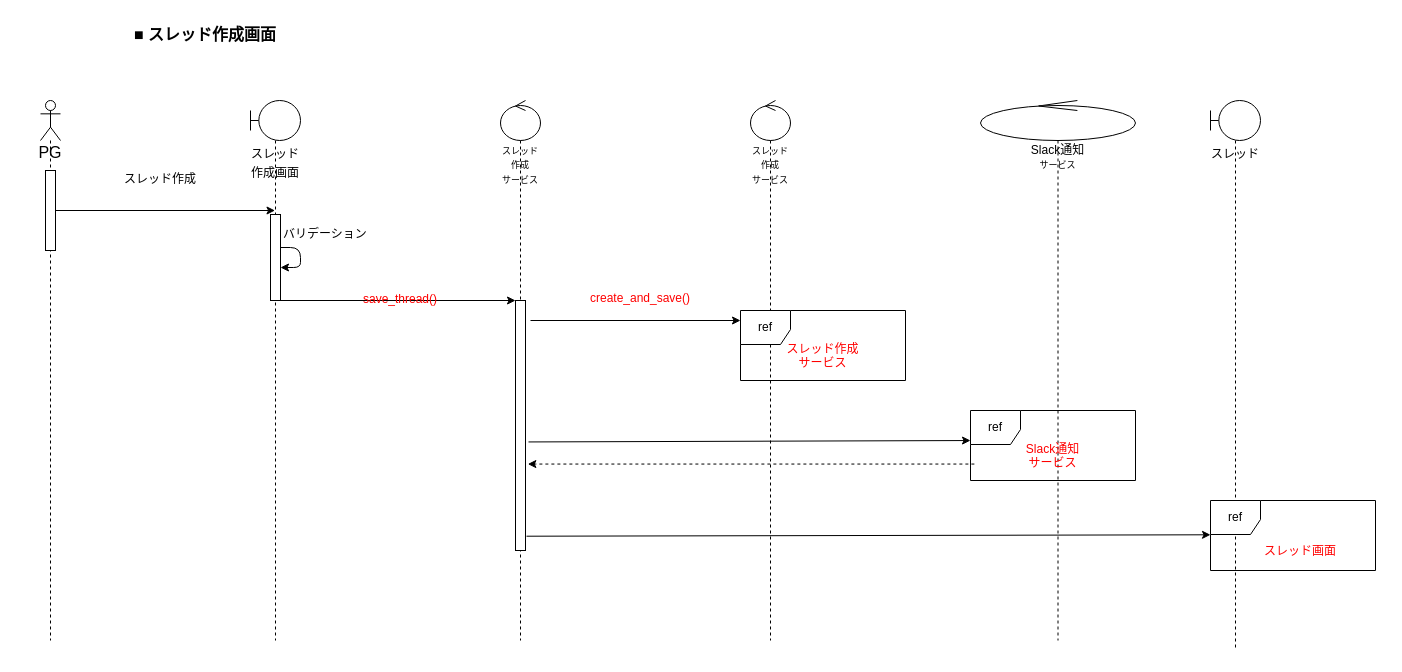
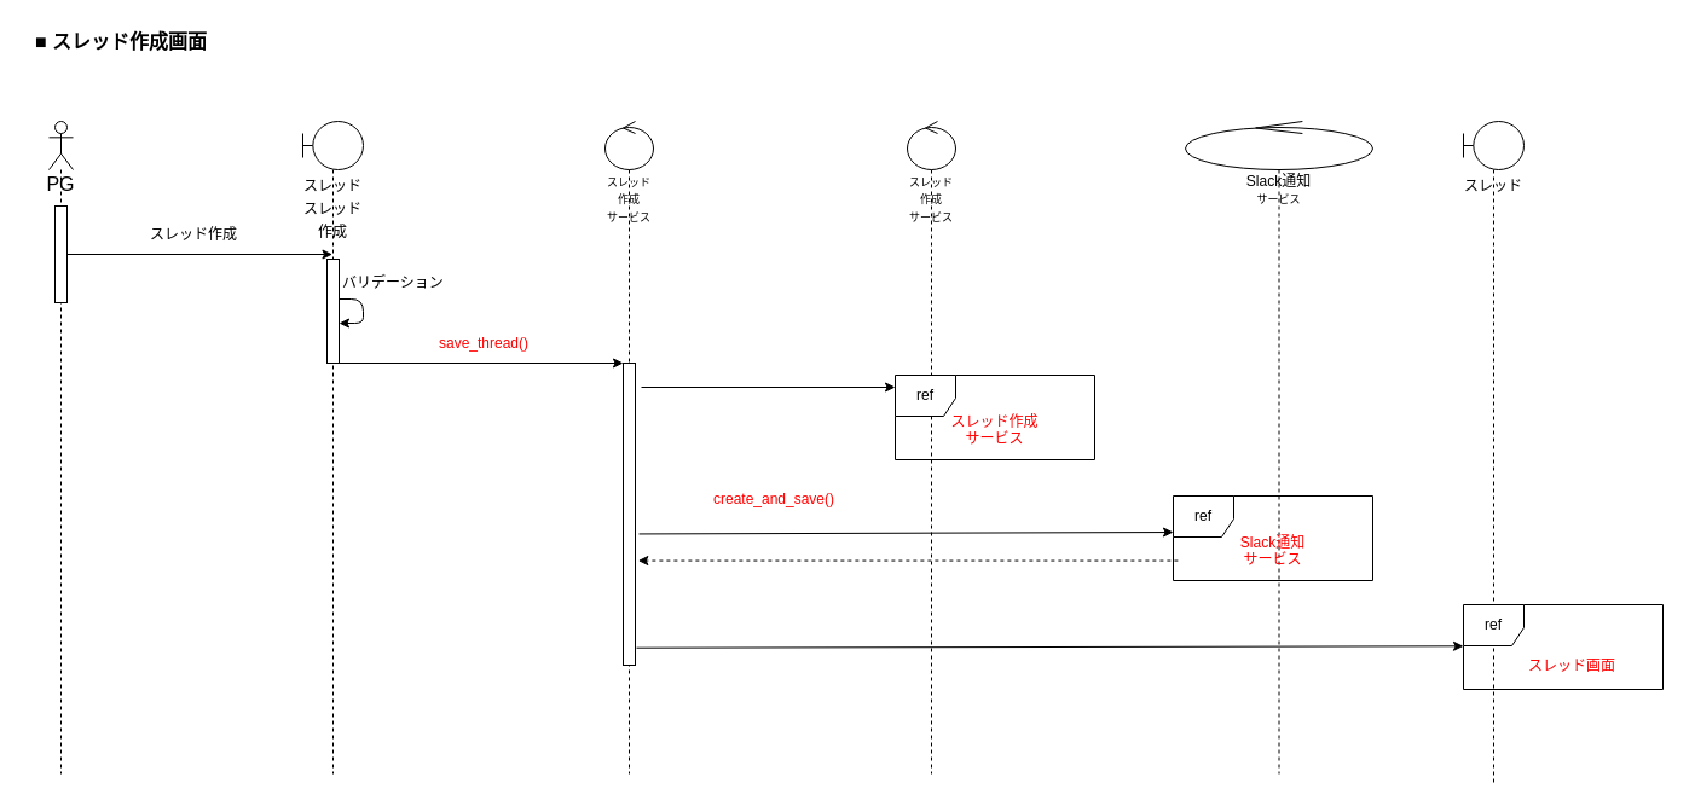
- <mxCell id="2" value="■ スレッド作成画面" style="text;align=center;fontStyle=1;verticalAlign=middle;spacingLeft=3;spacingRight=3;strokeColor=none;rotatable=0;points=[[0,0.5],[1,0.5]];portConstraint=eastwest;fontSize=16;" vertex="1" parent="1"><mxGeometry x="125" y="20" width="160" height="26" as="geometry" /></mxCell>
+ <mxCell id="2" value="■ スレッド作成画面" style="text;align=center;fontStyle=1;verticalAlign=middle;spacingLeft=3;spacingRight=3;strokeColor=none;rotatable=0;points=[[0,0.5],[1,0.5]];portConstraint=eastwest;fontSize=16;" vertex="1" parent="1"><mxGeometry x="20" y="20" width="160" height="26" as="geometry" /></mxCell>
- <mxCell id="16" value="スレッド作成" style="text;align=center;fontStyle=0;verticalAlign=middle;spacingLeft=3;spacingRight=3;strokeColor=none;rotatable=0;points=[[0,0.5],[1,0.5]];portConstraint=eastwest;fontSize=12;" vertex="1" parent="1"><mxGeometry x="80" y="165" width="160" height="26" as="geometry" /></mxCell>
+ <mxCell id="16" value="スレッド作成" style="text;align=center;fontStyle=0;verticalAlign=middle;spacingLeft=3;spacingRight=3;strokeColor=none;rotatable=0;points=[[0,0.5],[1,0.5]];portConstraint=eastwest;fontSize=12;" vertex="1" parent="1"><mxGeometry x="80" y="180" width="160" height="26" as="geometry" /></mxCell>
- <mxCell id="5" value="&lt;font style=&quot;font-size: 12px;&quot;&gt;スレッド&lt;br&gt;作成画面&lt;/font&gt;" style="shape=umlLifeline;participant=umlBoundary;perimeter=lifelinePerimeter;whiteSpace=wrap;html=1;container=1;collapsible=0;recursiveResize=0;verticalAlign=top;spacingTop=36;outlineConnect=0;fontSize=16;" vertex="1" parent="1"><mxGeometry x="250" y="100" width="50" height="540" as="geometry" /></mxCell>
+ <mxCell id="5" value="&lt;font style=&quot;font-size: 12px;&quot;&gt;スレッド&lt;br&gt;スレッド作成&lt;/font&gt;" style="shape=umlLifeline;participant=umlBoundary;perimeter=lifelinePerimeter;whiteSpace=wrap;html=1;container=1;collapsible=0;recursiveResize=0;verticalAlign=top;spacingTop=36;outlineConnect=0;fontSize=16;" vertex="1" parent="1"><mxGeometry x="250" y="100" width="50" height="540" as="geometry" /></mxCell>
- <mxCell id="21" value="create_and_save()" style="text;align=center;fontStyle=0;verticalAlign=middle;spacingLeft=3;spacingRight=3;strokeColor=none;rotatable=0;points=[[0,0.5],[1,0.5]];portConstraint=eastwest;fontSize=12;fontColor=#FF0000;" vertex="1" parent="1"><mxGeometry x="560" y="284" width="160" height="26" as="geometry" /></mxCell>
+ <mxCell id="21" value="create_and_save()" style="text;align=center;fontStyle=0;verticalAlign=middle;spacingLeft=3;spacingRight=3;strokeColor=none;rotatable=0;points=[[0,0.5],[1,0.5]];portConstraint=eastwest;fontSize=12;fontColor=#FF0000;" vertex="1" parent="1"><mxGeometry x="560" y="399" width="160" height="26" as="geometry" /></mxCell>
- <mxCell id="19" value="save_thread()" style="text;align=center;fontStyle=0;verticalAlign=middle;spacingLeft=3;spacingRight=3;strokeColor=none;rotatable=0;points=[[0,0.5],[1,0.5]];portConstraint=eastwest;fontSize=12;fontColor=#FF0000;" vertex="1" parent="1"><mxGeometry x="320" y="285" width="160" height="26" as="geometry" /></mxCell>
+ <mxCell id="19" value="save_thread()" style="text;align=center;fontStyle=0;verticalAlign=middle;spacingLeft=3;spacingRight=3;strokeColor=none;rotatable=0;points=[[0,0.5],[1,0.5]];portConstraint=eastwest;fontSize=12;fontColor=#FF0000;" vertex="1" parent="1"><mxGeometry x="320" y="270" width="160" height="26" as="geometry" /></mxCell>
